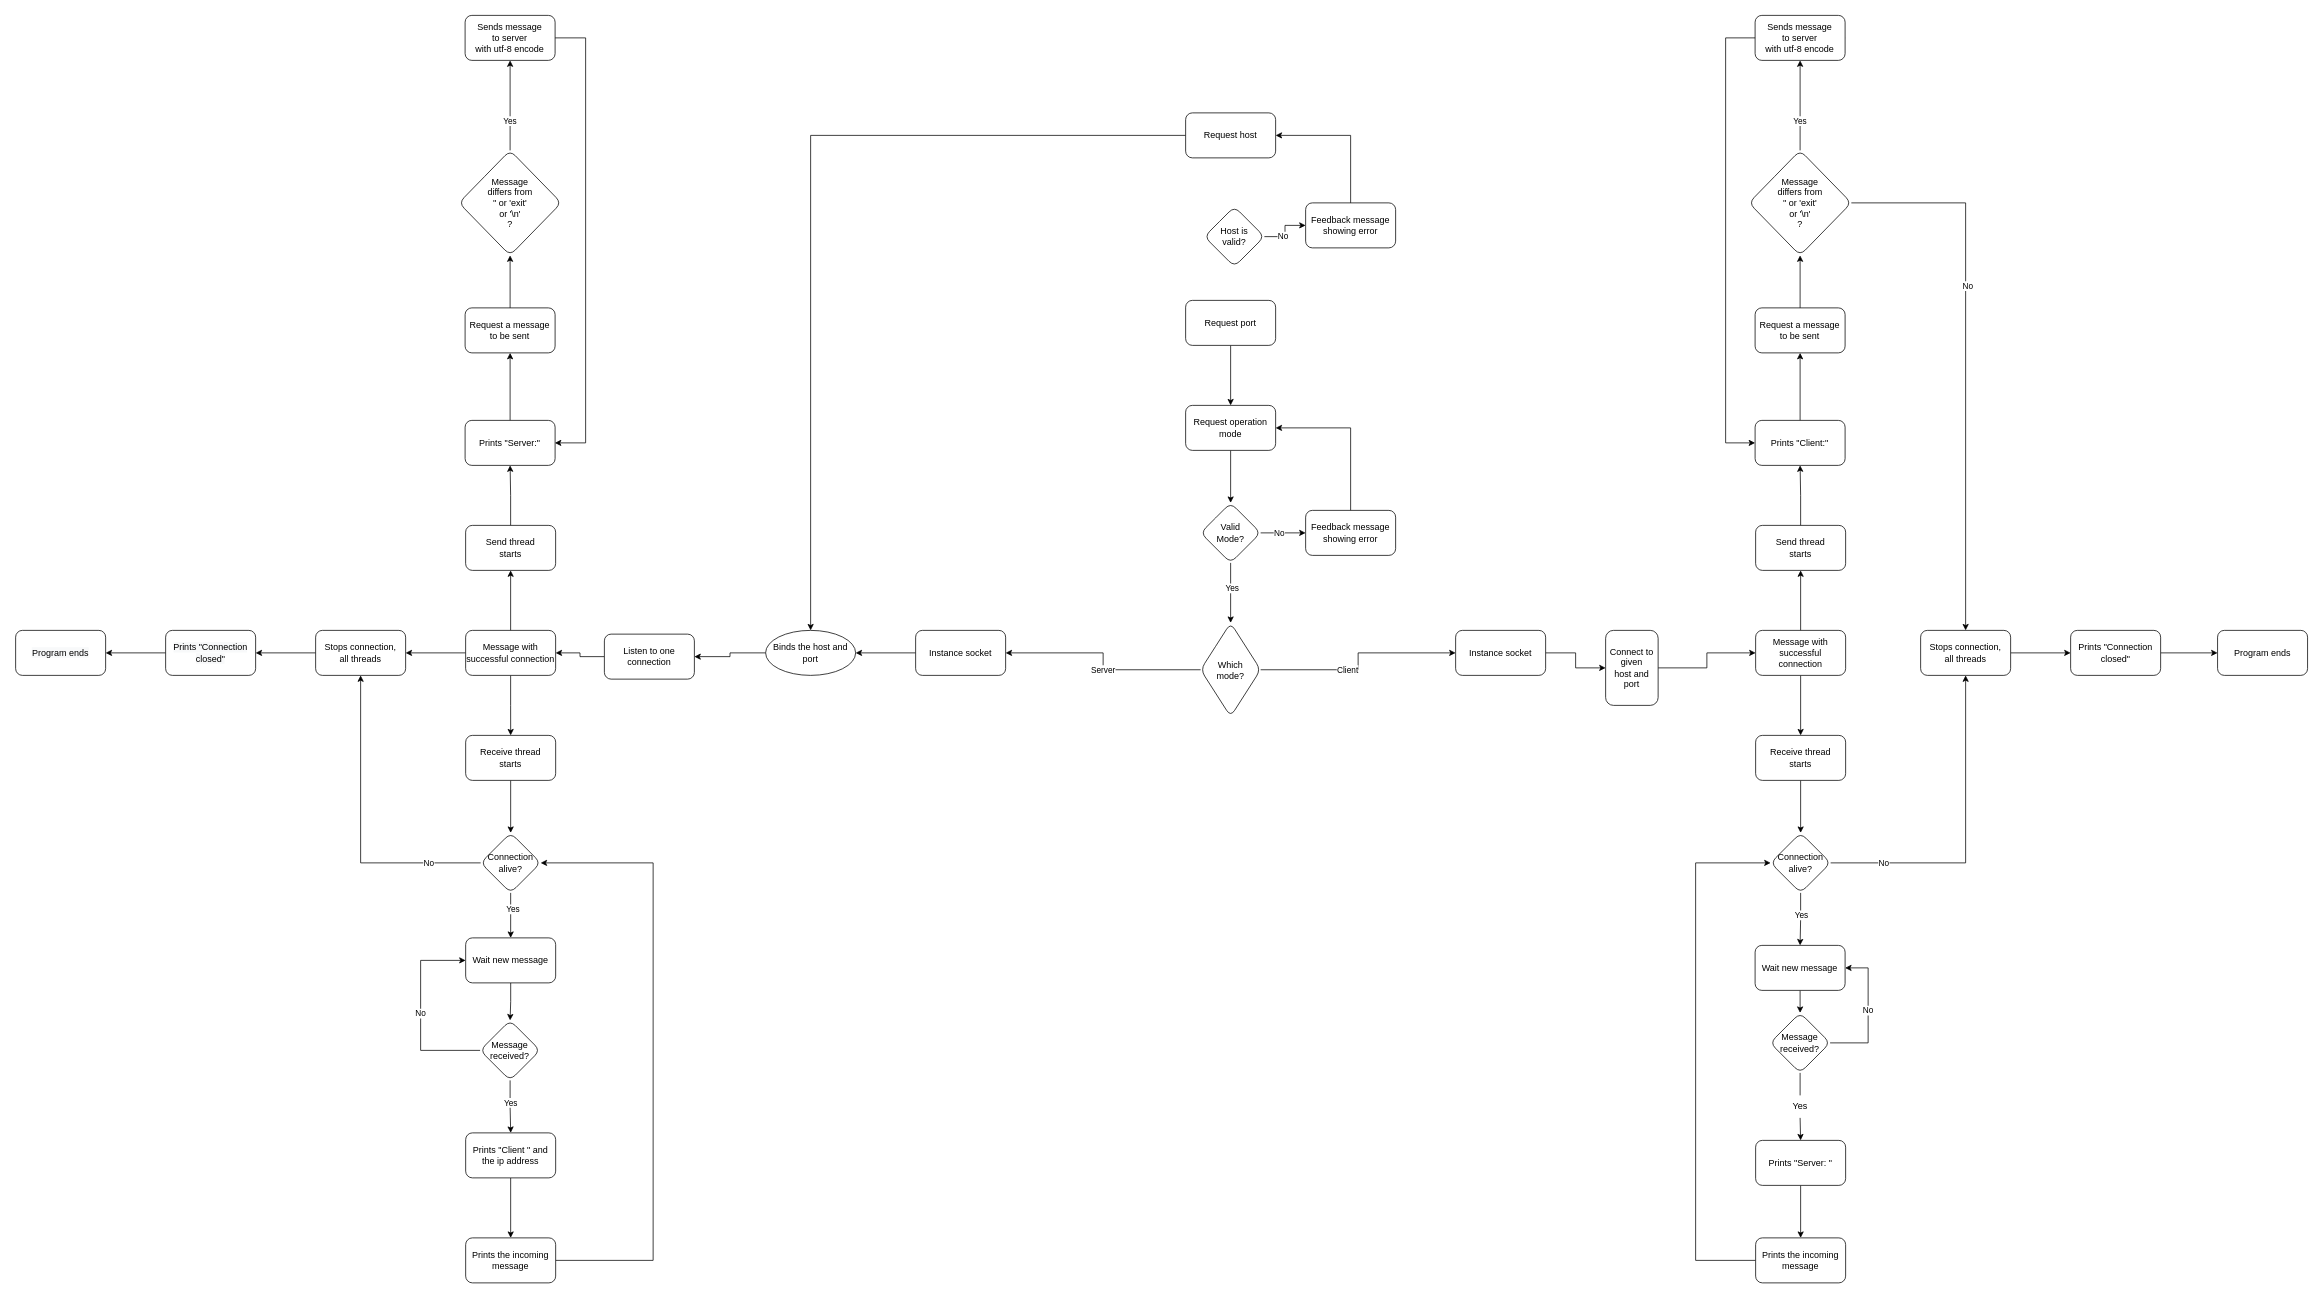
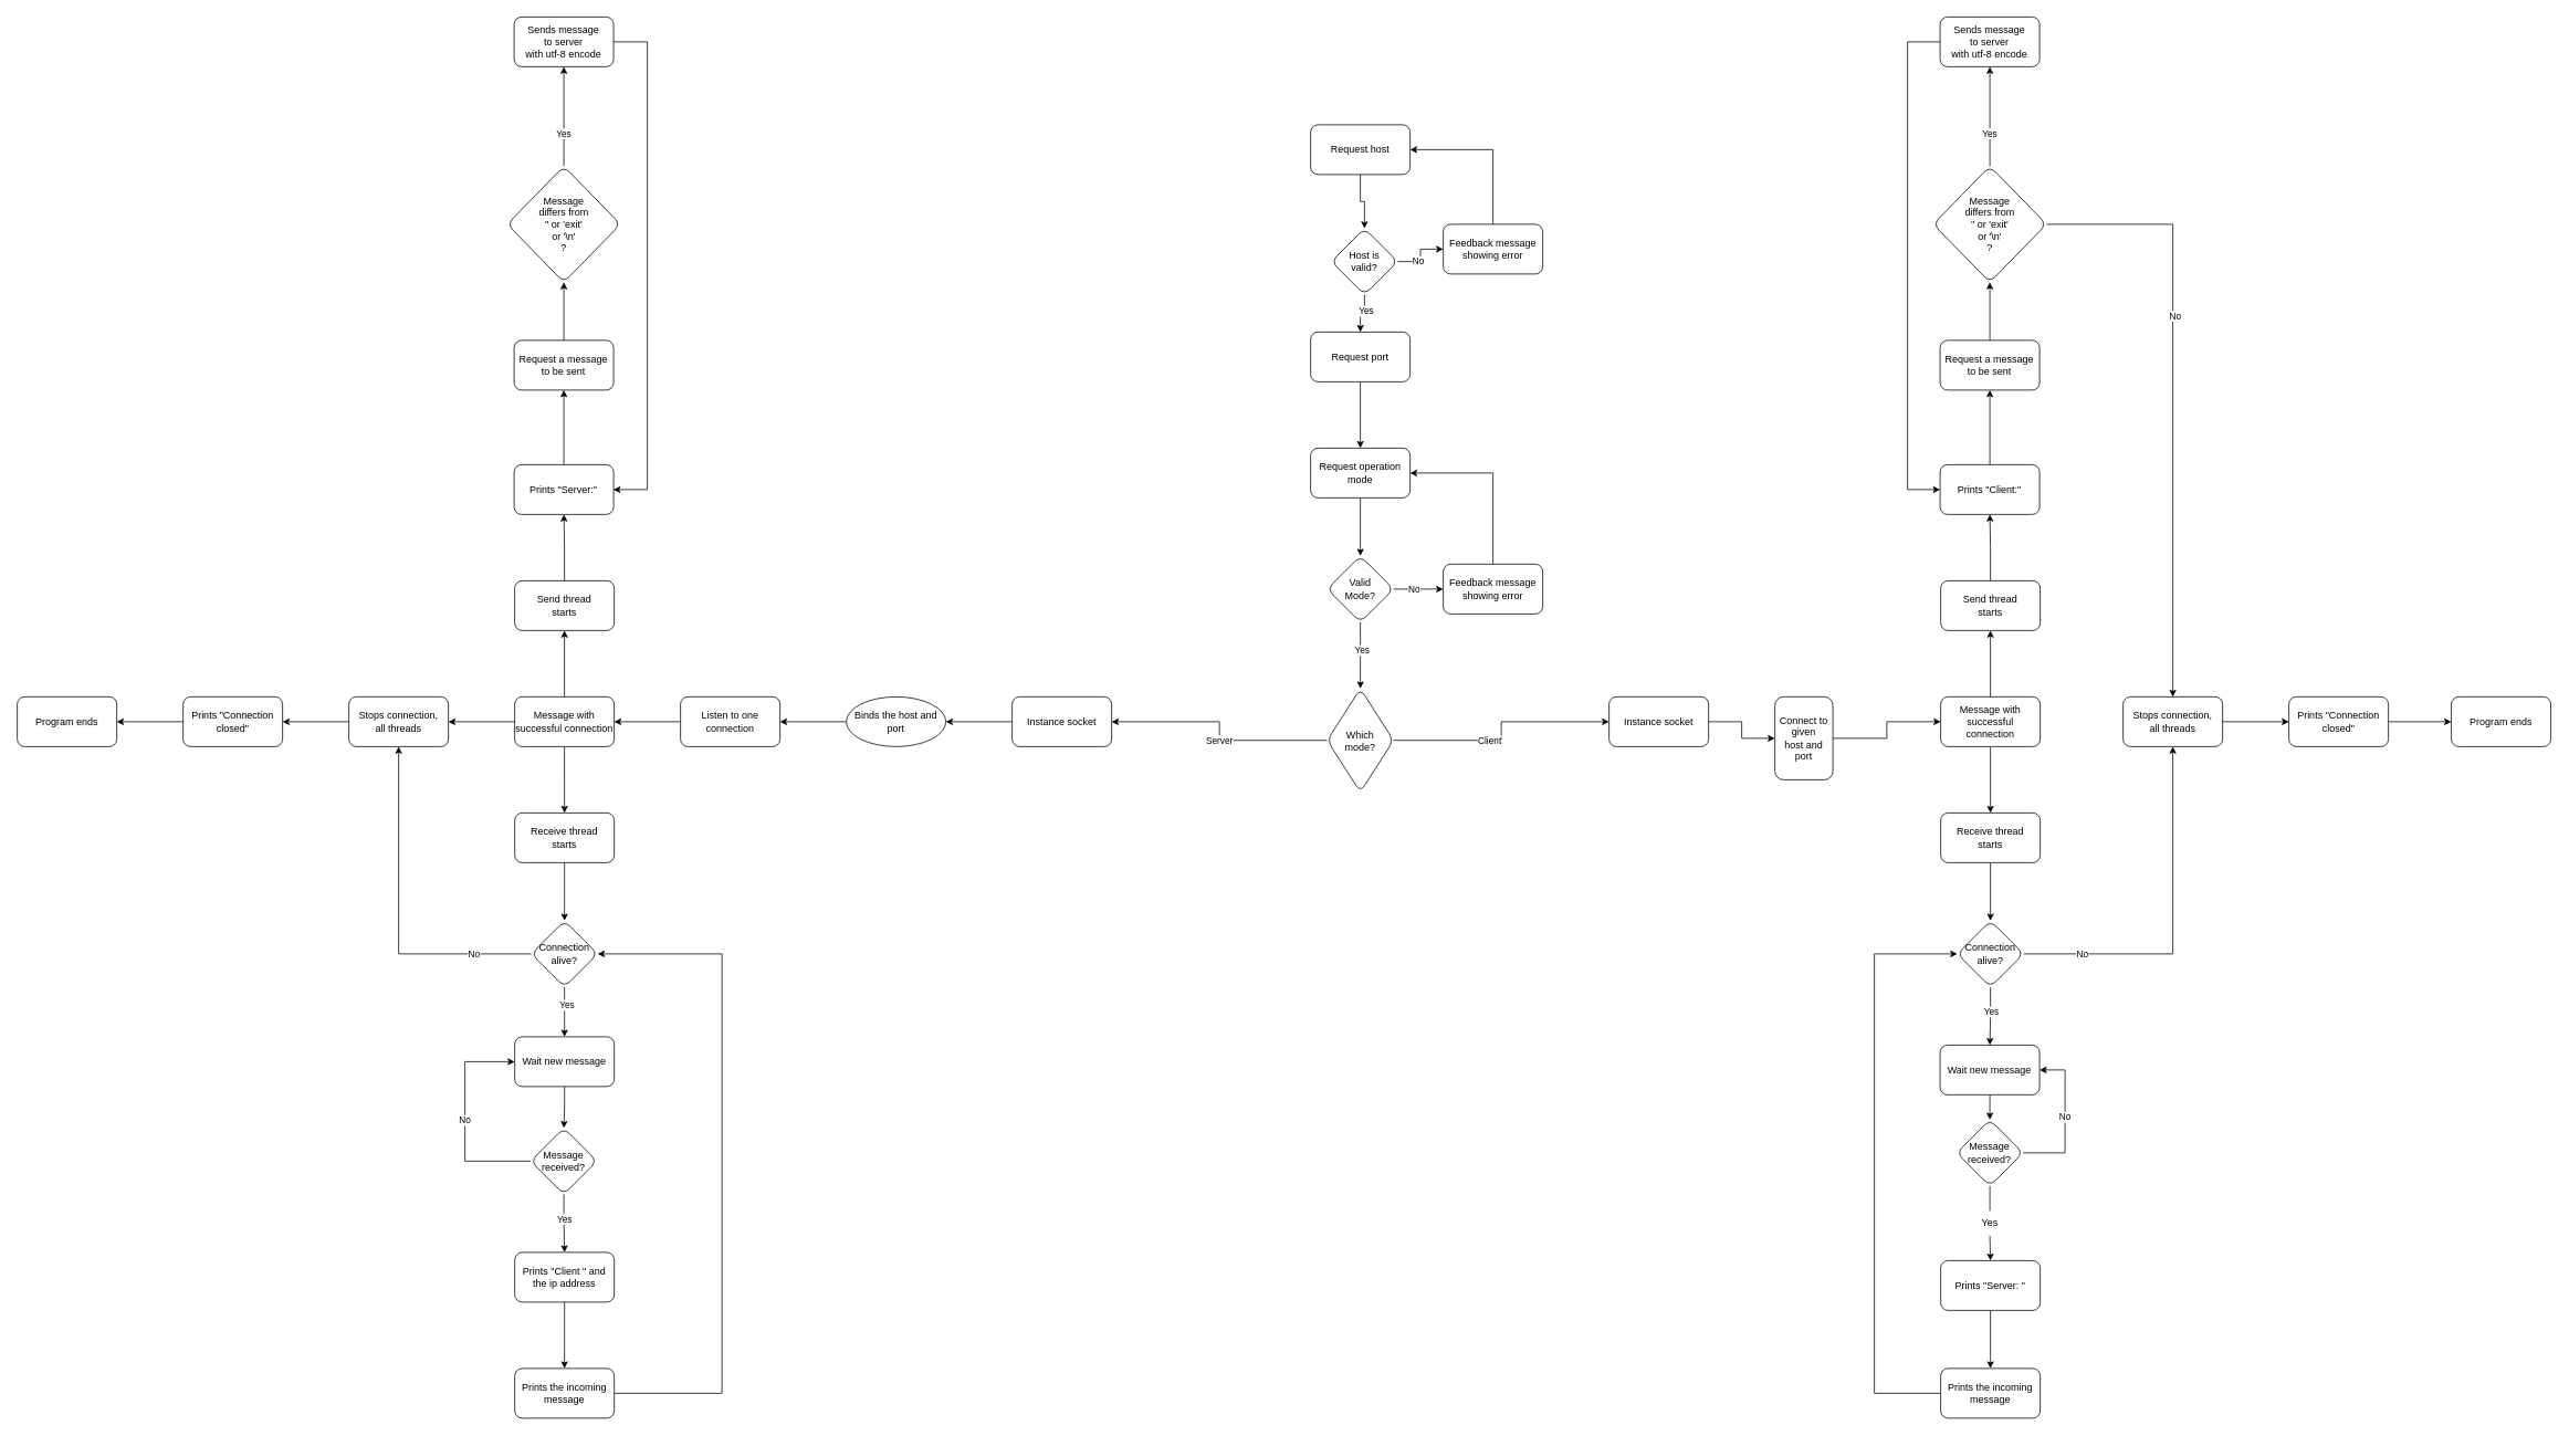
- <mxCell id="2" value="" style="edgeStyle=orthogonalEdgeStyle;rounded=0;orthogonalLoop=1;jettySize=auto;html=1;" edge="1" parent="1" source="3" target="65"><mxGeometry relative="1" as="geometry" /></mxCell>
+ <mxCell id="2" value="" style="edgeStyle=orthogonalEdgeStyle;rounded=0;orthogonalLoop=1;jettySize=auto;html=1;" edge="1" parent="1" source="3" target="8"><mxGeometry relative="1" as="geometry" /></mxCell>
+ <mxCell id="4" value="" style="edgeStyle=orthogonalEdgeStyle;rounded=0;orthogonalLoop=1;jettySize=auto;html=1;" edge="1" parent="1" source="8" target="10"><mxGeometry relative="1" as="geometry" /></mxCell>
+ <mxCell id="5" value="Yes" style="edgeLabel;html=1;align=center;verticalAlign=middle;resizable=0;points=[];" connectable="0" vertex="1" parent="4"><mxGeometry x="-0.248" y="1" relative="1" as="geometry"><mxPoint as="offset" /></mxGeometry></mxCell>
- <mxCell id="67" value="Listen to one connection" style="whiteSpace=wrap;html=1;rounded=1;" vertex="1" parent="1"><mxGeometry x="805" y="845" width="120" height="60" as="geometry" /></mxCell>
+ <mxCell id="67" value="Listen to one connection" style="whiteSpace=wrap;html=1;rounded=1;" vertex="1" parent="1"><mxGeometry x="820" y="840" width="120" height="60" as="geometry" /></mxCell>
